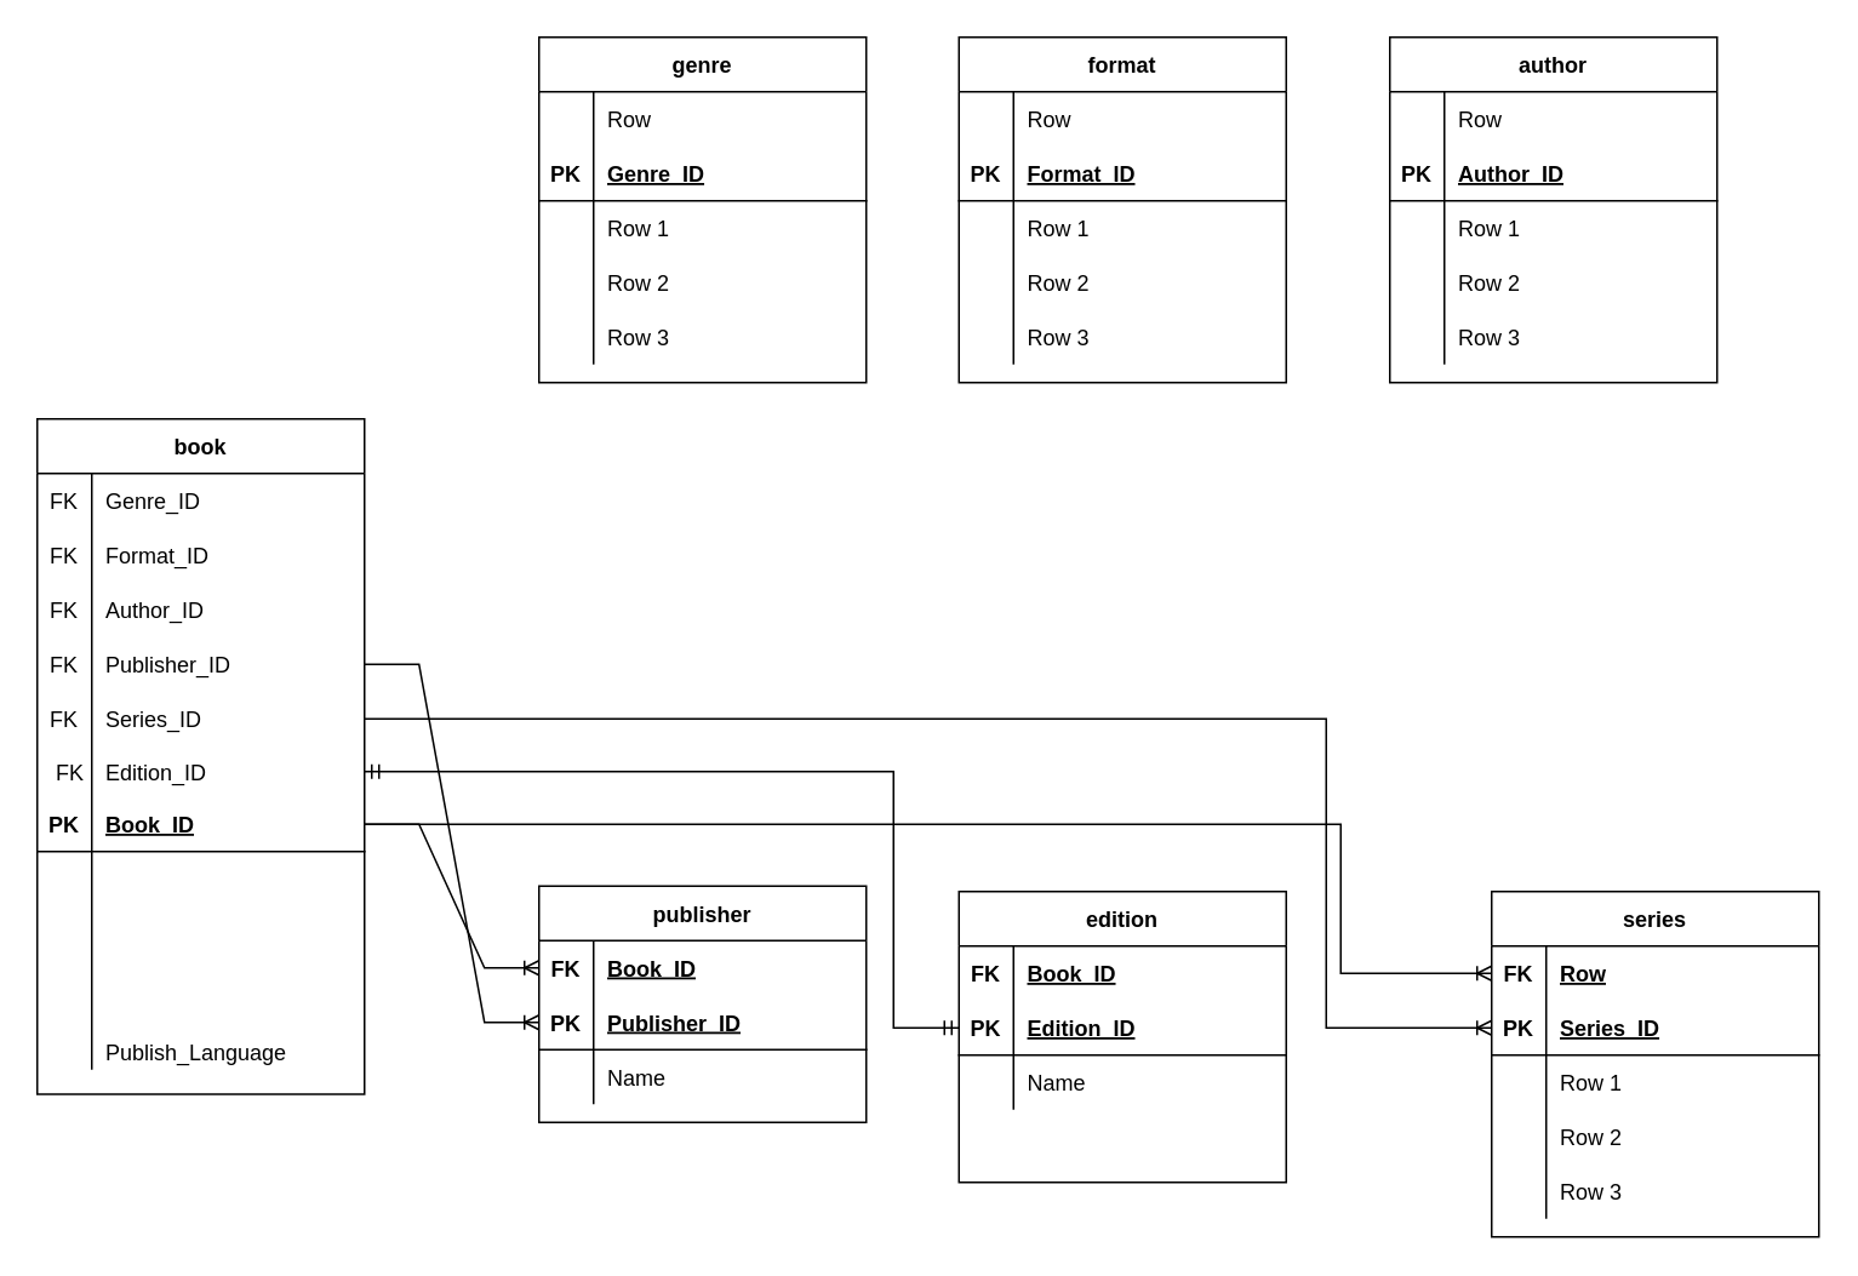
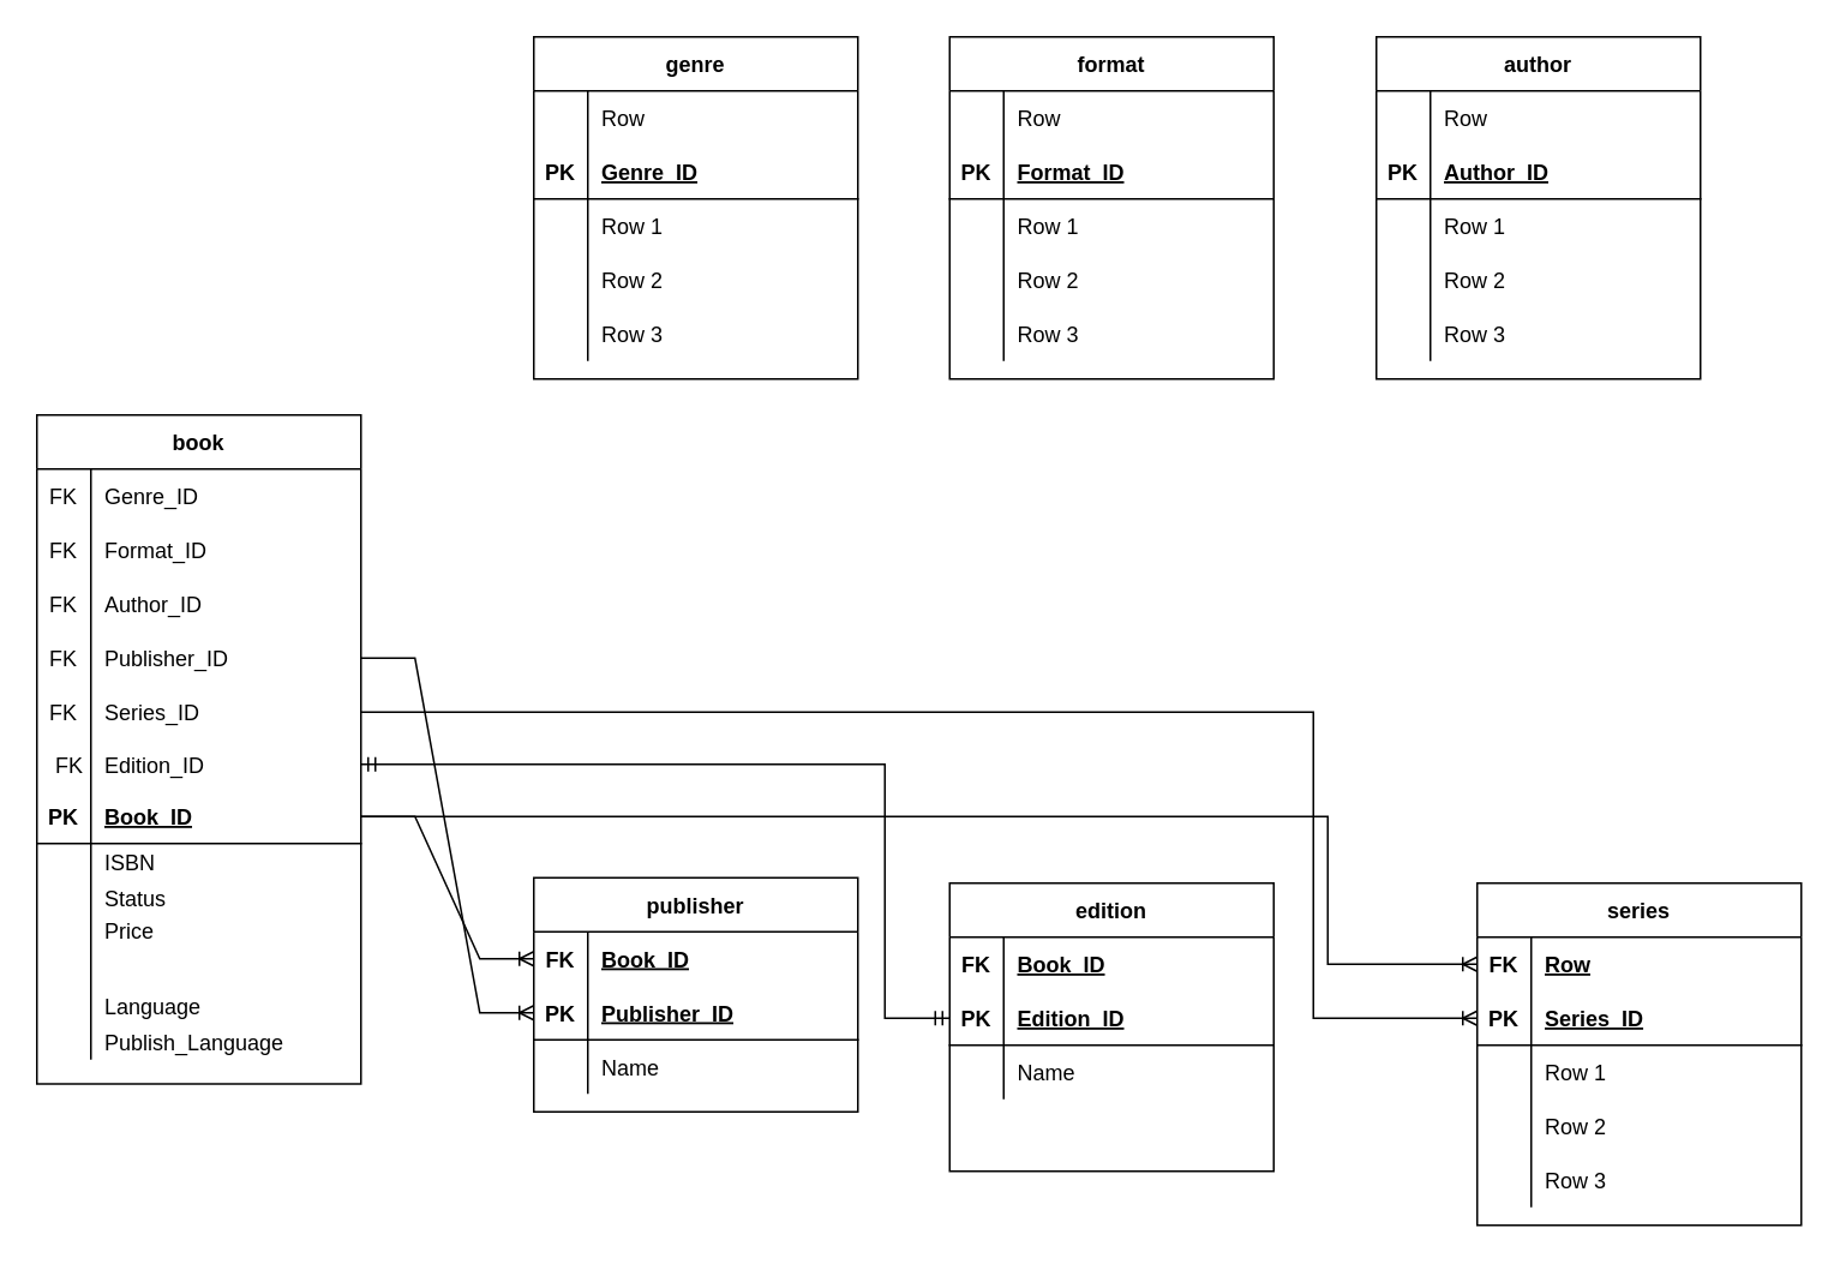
+ <mxCell id="26" value="ISBN" style="shape=partialRectangle;connectable=0;fillColor=none;top=0;left=0;bottom=0;right=0;align=left;spacingLeft=6;overflow=hidden;" parent="24" vertex="1"><mxGeometry x="30" width="150" height="20" as="geometry"><mxRectangle width="150" height="20" as="alternateBounds" /></mxGeometry></mxCell>
+ <mxCell id="29" value="Status" style="shape=partialRectangle;connectable=0;fillColor=none;top=0;left=0;bottom=0;right=0;align=left;spacingLeft=6;overflow=hidden;" parent="27" vertex="1"><mxGeometry x="30" width="150" height="20" as="geometry"><mxRectangle width="150" height="20" as="alternateBounds" /></mxGeometry></mxCell>
+ <mxCell id="32" value="Price&#10;" style="shape=partialRectangle;connectable=0;fillColor=none;top=0;left=0;bottom=0;right=0;align=left;spacingLeft=6;overflow=hidden;" parent="30" vertex="1"><mxGeometry x="30" width="150" height="20" as="geometry"><mxRectangle width="150" height="20" as="alternateBounds" /></mxGeometry></mxCell>
+ <mxCell id="37" value="Language" style="shape=partialRectangle;connectable=0;fillColor=none;top=0;left=0;bottom=0;right=0;align=left;spacingLeft=6;overflow=hidden;" vertex="1" parent="35"><mxGeometry x="30" width="150" height="20" as="geometry"><mxRectangle width="150" height="20" as="alternateBounds" /></mxGeometry></mxCell>
